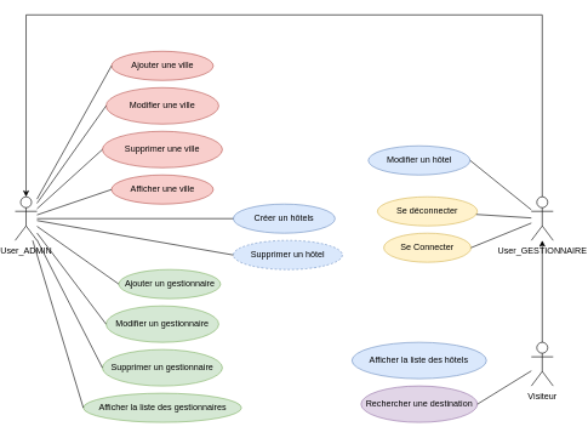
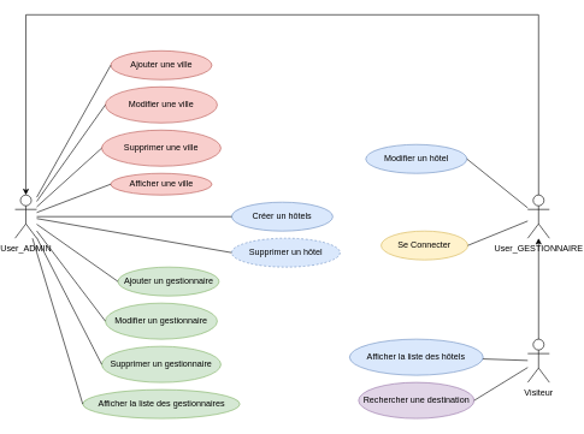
- <mxCell id="17" value="Afficher une ville" style="ellipse;whiteSpace=wrap;html=1;fillColor=#f8cecc;strokeColor=#b85450;" vertex="1" parent="1"><mxGeometry x="152.5" y="240" width="140" height="40" as="geometry" /></mxCell>
+ <mxCell id="17" value="Afficher une ville" style="ellipse;whiteSpace=wrap;html=1;fillColor=#f8cecc;strokeColor=#b85450;" vertex="1" parent="1"><mxGeometry x="152.5" y="240" width="140" height="30" as="geometry" /></mxCell>
- <mxCell id="6" value="Se déconnecter" style="ellipse;whiteSpace=wrap;html=1;fillColor=#fff2cc;strokeColor=#d6b656;" vertex="1" parent="1"><mxGeometry x="518.25" y="270" width="137.5" height="40" as="geometry" /></mxCell>
- <mxCell id="28" value="" style="endArrow=none;html=1;rounded=0;" edge="1" parent="1" source="6" target="13"><mxGeometry width="50" height="50" relative="1" as="geometry"><mxPoint x="381.25" y="210.001" as="sourcePoint" /><mxPoint x="483.75" y="26.81" as="targetPoint" /></mxGeometry></mxCell>
+ <mxCell id="29" value="" style="endArrow=none;html=1;rounded=0;" edge="1" parent="1" source="11" target="3"><mxGeometry width="50" height="50" relative="1" as="geometry"><mxPoint x="391.25" y="220.001" as="sourcePoint" /><mxPoint x="493.75" y="36.81" as="targetPoint" /></mxGeometry></mxCell>
